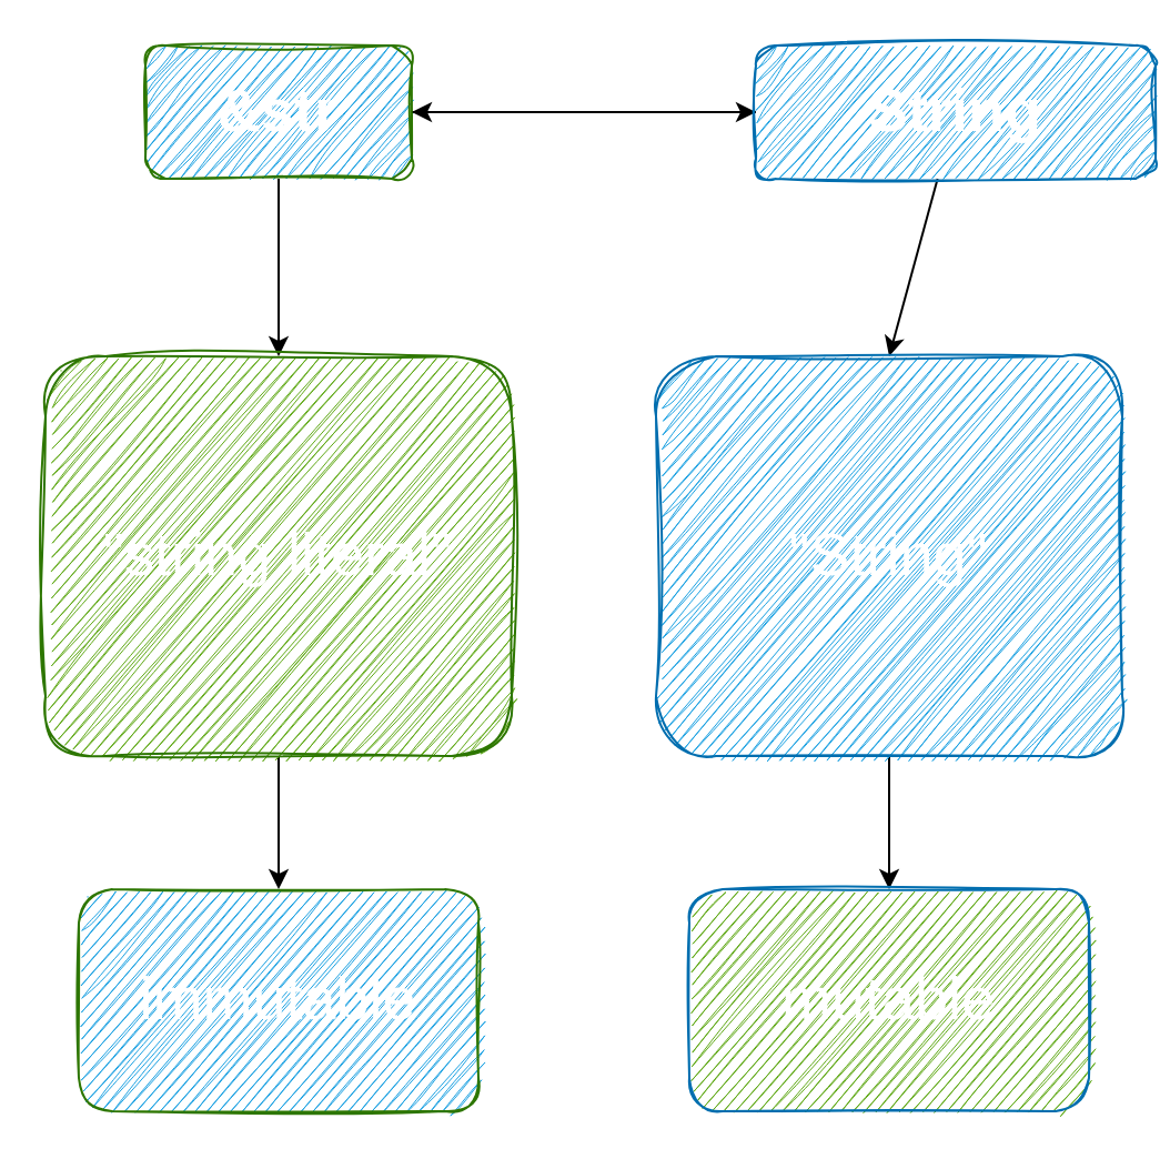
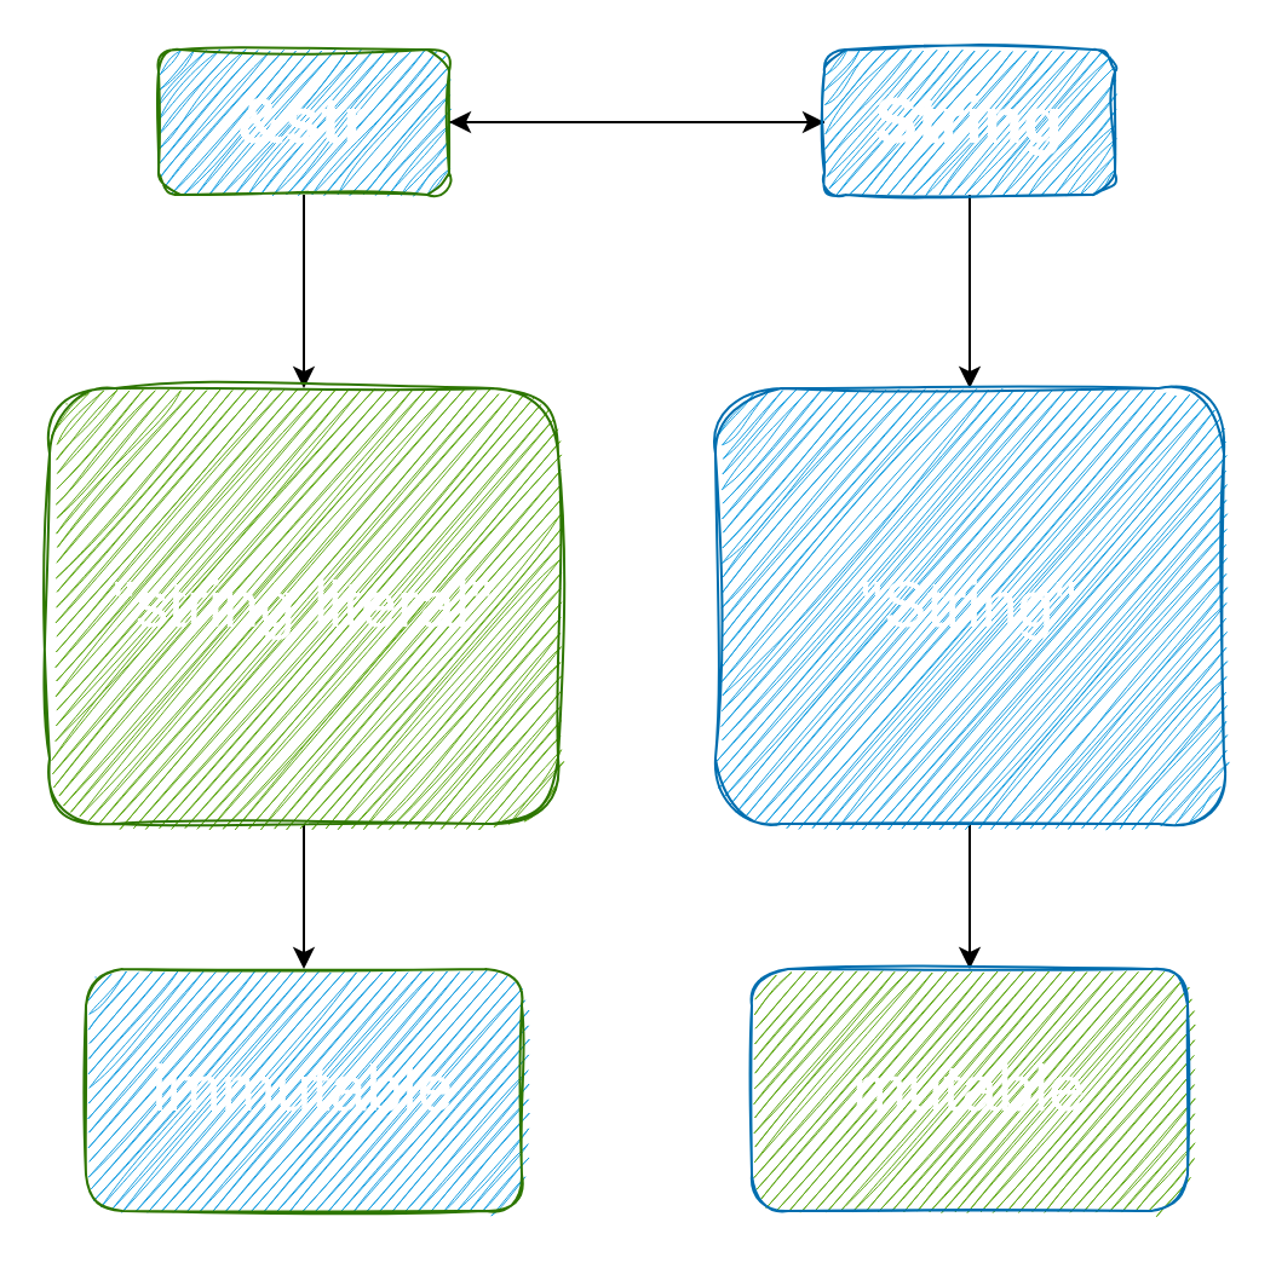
- <mxCell id="7" value="&lt;span style=&quot;font-size: 27px;&quot;&gt;&lt;b&gt;String&lt;/b&gt;&lt;/span&gt;" style="rounded=1;whiteSpace=wrap;html=1;sketch=1;curveFitting=1;jiggle=2;fillColor=#1ba1e2;fontColor=#ffffff;strokeColor=#006EAF;" vertex="1" parent="1"><mxGeometry x="340" y="20" width="180" height="60" as="geometry" /></mxCell>
+ <mxCell id="7" value="&lt;span style=&quot;font-size: 27px;&quot;&gt;&lt;b&gt;String&lt;/b&gt;&lt;/span&gt;" style="rounded=1;whiteSpace=wrap;html=1;sketch=1;curveFitting=1;jiggle=2;fillColor=#1ba1e2;fontColor=#ffffff;strokeColor=#006EAF;" vertex="1" parent="1"><mxGeometry x="340" y="20" width="120" height="60" as="geometry" /></mxCell>
